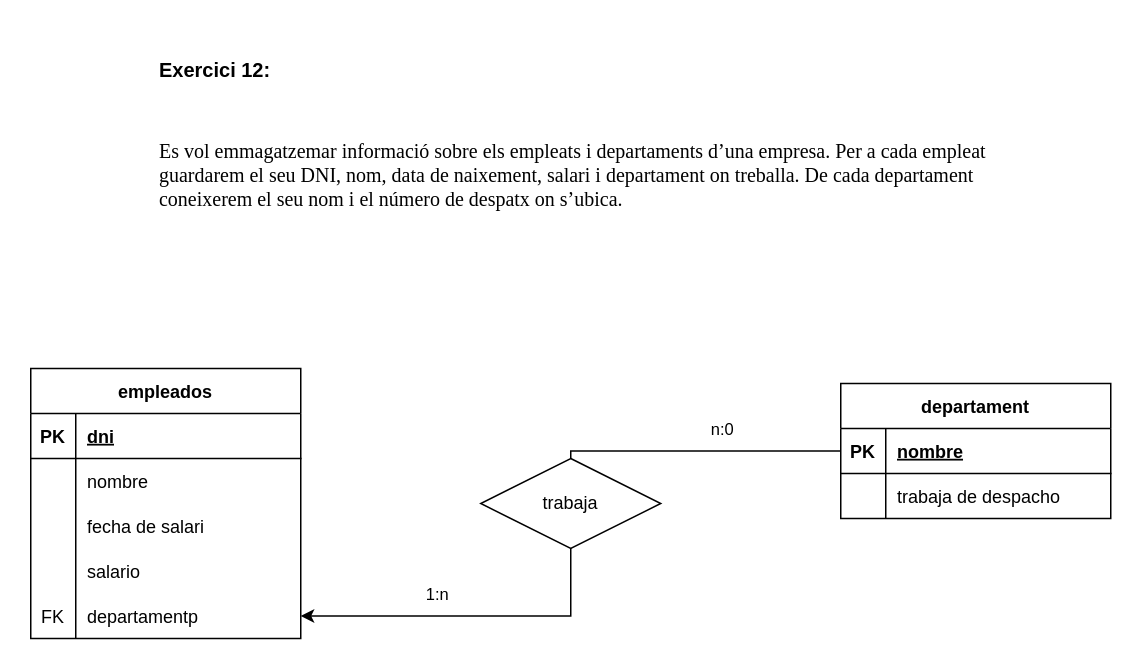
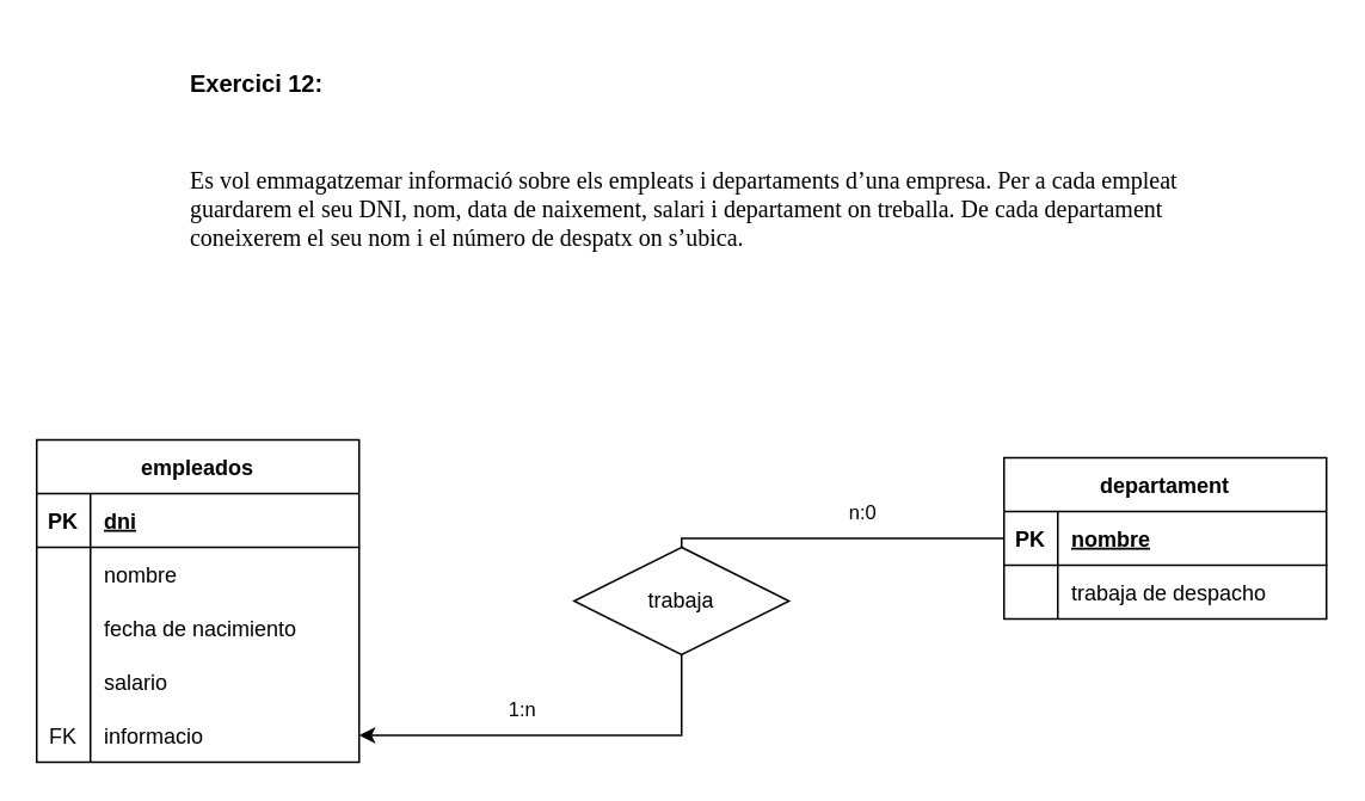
- <mxCell id="12" value="fecha de salari" style="shape=partialRectangle;connectable=0;fillColor=none;top=0;left=0;bottom=0;right=0;align=left;spacingLeft=6;overflow=hidden;" vertex="1" parent="10"><mxGeometry x="30" width="150" height="30" as="geometry"><mxRectangle width="150" height="30" as="alternateBounds" /></mxGeometry></mxCell>
+ <mxCell id="12" value="fecha de nacimiento" style="shape=partialRectangle;connectable=0;fillColor=none;top=0;left=0;bottom=0;right=0;align=left;spacingLeft=6;overflow=hidden;" vertex="1" parent="10"><mxGeometry x="30" width="150" height="30" as="geometry"><mxRectangle width="150" height="30" as="alternateBounds" /></mxGeometry></mxCell>
- <mxCell id="18" value="departamentp" style="shape=partialRectangle;connectable=0;fillColor=none;top=0;left=0;bottom=0;right=0;align=left;spacingLeft=6;overflow=hidden;" vertex="1" parent="16"><mxGeometry x="30" width="150" height="30" as="geometry"><mxRectangle width="150" height="30" as="alternateBounds" /></mxGeometry></mxCell>
+ <mxCell id="18" value="informacio" style="shape=partialRectangle;connectable=0;fillColor=none;top=0;left=0;bottom=0;right=0;align=left;spacingLeft=6;overflow=hidden;" vertex="1" parent="16"><mxGeometry x="30" width="150" height="30" as="geometry"><mxRectangle width="150" height="30" as="alternateBounds" /></mxGeometry></mxCell>
